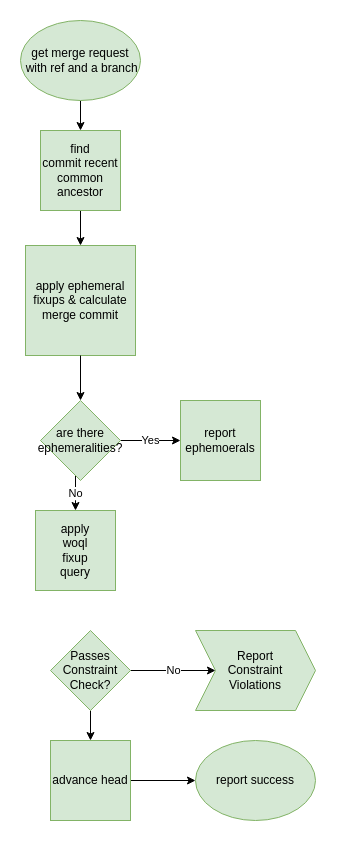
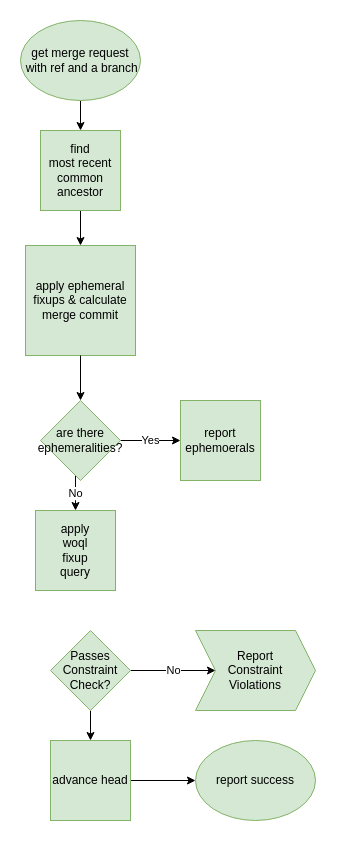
- <mxCell id="5" value="&lt;div&gt;find&lt;/div&gt;&lt;div&gt;commit recent common ancestor&lt;/div&gt;" style="whiteSpace=wrap;html=1;aspect=fixed;fillColor=#d5e8d4;strokeColor=#82b366;" vertex="1" parent="1"><mxGeometry x="40" y="130" width="80" height="80" as="geometry" /></mxCell>
+ <mxCell id="5" value="&lt;div&gt;find&lt;/div&gt;&lt;div&gt;most recent common ancestor&lt;/div&gt;" style="whiteSpace=wrap;html=1;aspect=fixed;fillColor=#d5e8d4;strokeColor=#82b366;" vertex="1" parent="1"><mxGeometry x="40" y="130" width="80" height="80" as="geometry" /></mxCell>
